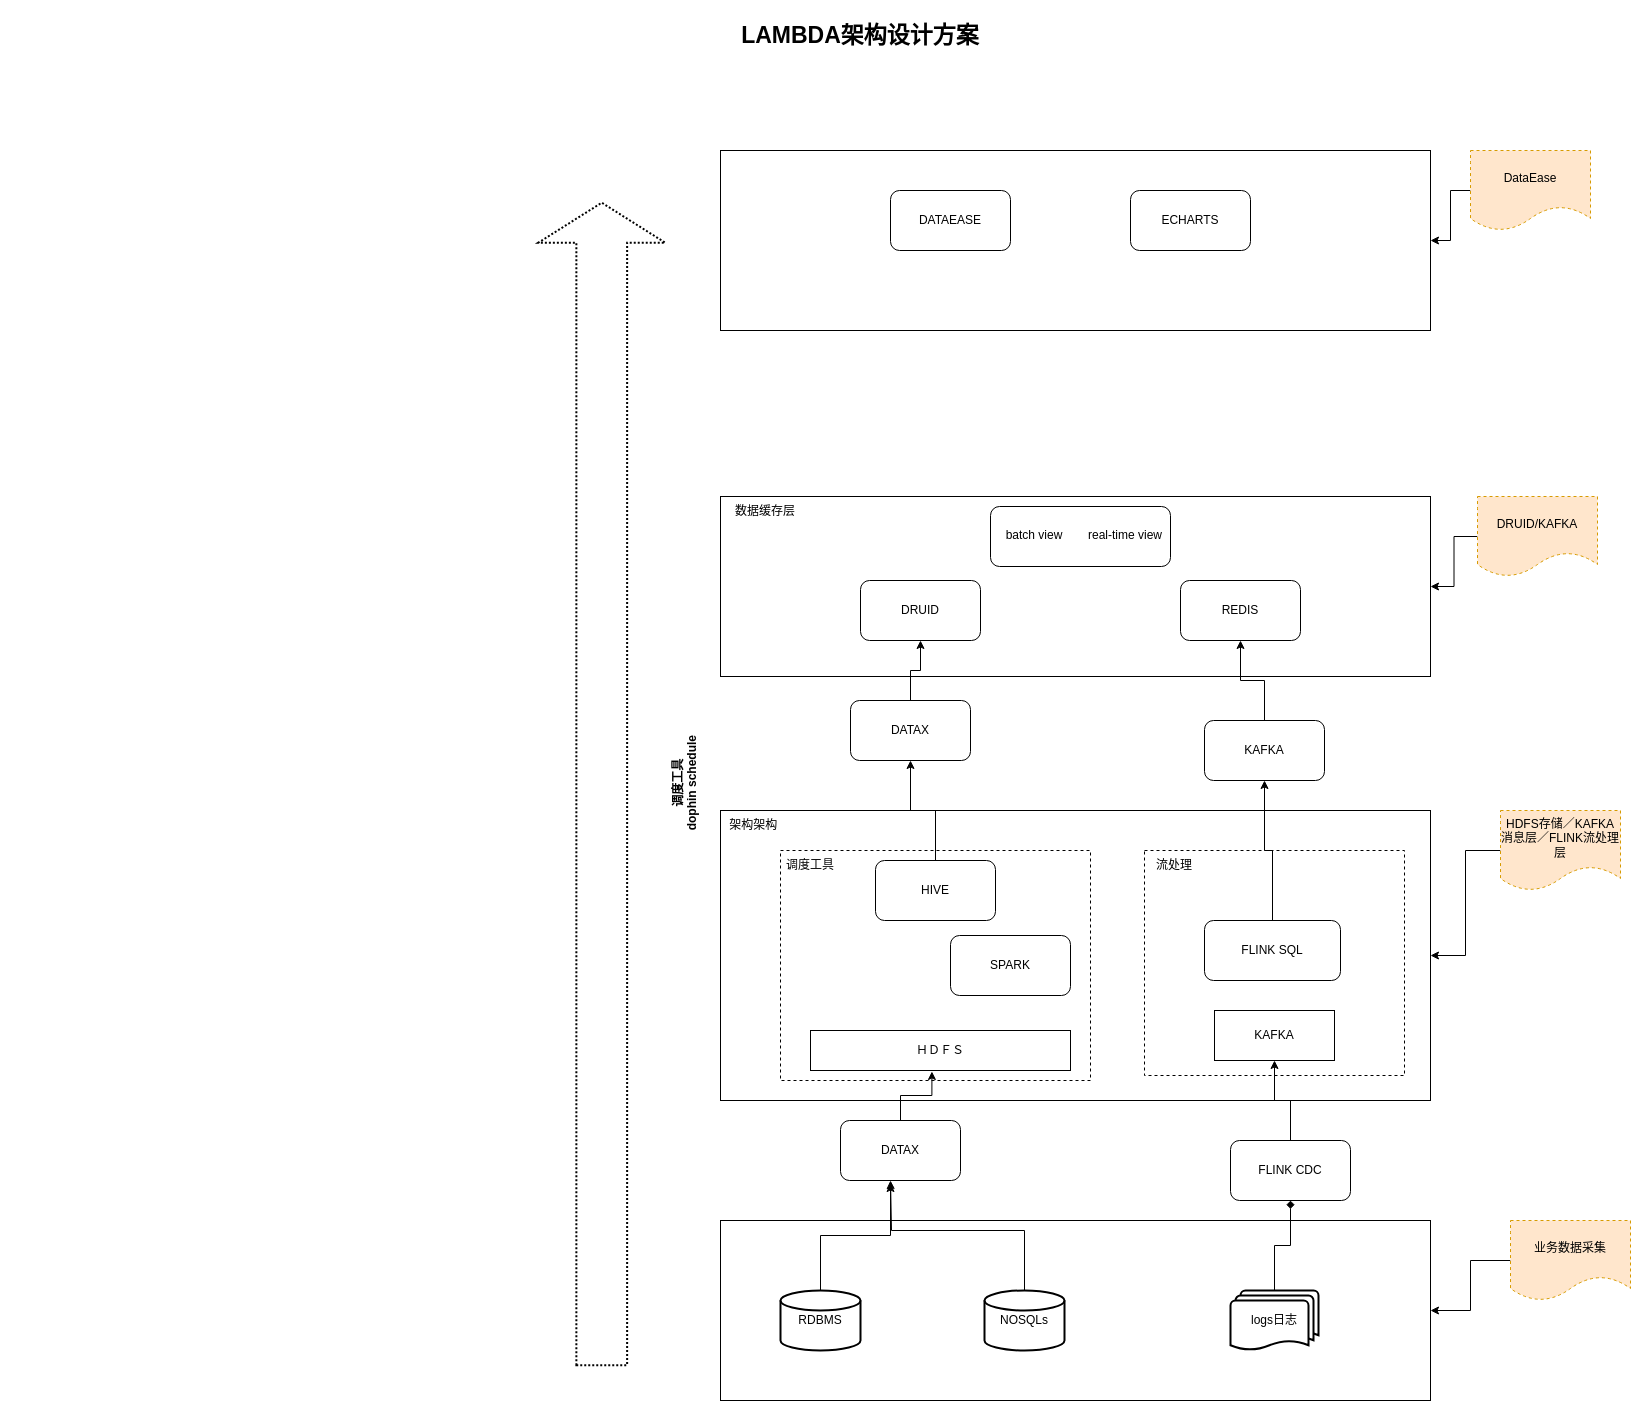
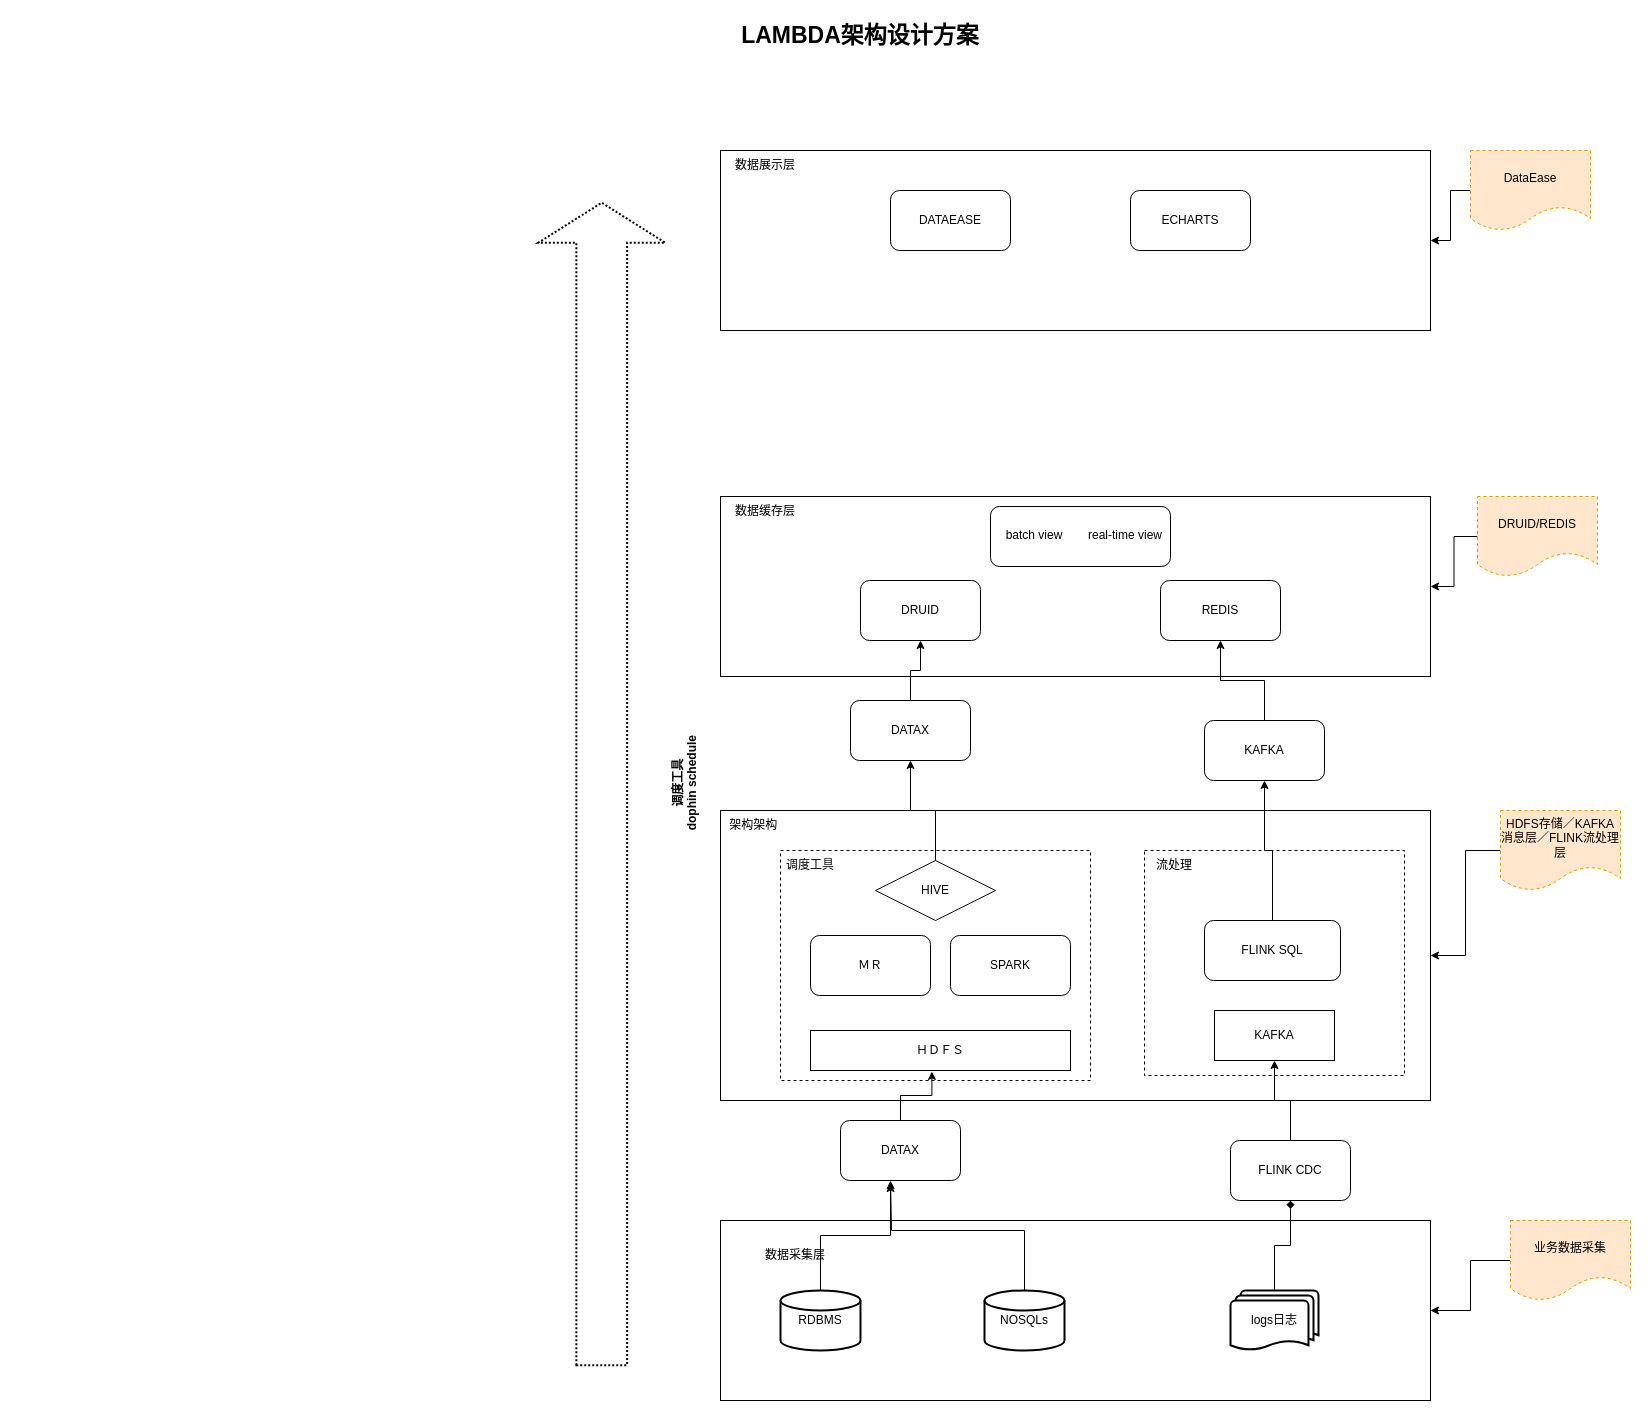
+ <mxCell id="9" value="数据展示层" style="text;html=1;strokeColor=none;fillColor=none;align=center;verticalAlign=middle;whiteSpace=wrap;rounded=0;" vertex="1" parent="1"><mxGeometry x="720" y="150" width="90" height="30" as="geometry" /></mxCell>
- <mxCell id="20" value="DRUID/KAFKA" style="shape=document;whiteSpace=wrap;html=1;boundedLbl=1;fillColor=#ffe6cc;strokeColor=#d79b00;dashed=1;" vertex="1" parent="1"><mxGeometry x="1477" y="496" width="120" height="80" as="geometry" /></mxCell>
+ <mxCell id="20" value="DRUID/REDIS" style="shape=document;whiteSpace=wrap;html=1;boundedLbl=1;fillColor=#ffe6cc;strokeColor=#d79b00;dashed=1;" vertex="1" parent="1"><mxGeometry x="1477" y="496" width="120" height="80" as="geometry" /></mxCell>
- <mxCell id="43" value="REDIS" style="rounded=1;whiteSpace=wrap;html=1;" vertex="1" parent="1"><mxGeometry x="1180" y="580" width="120" height="60" as="geometry" /></mxCell>
+ <mxCell id="43" value="REDIS" style="rounded=1;whiteSpace=wrap;html=1;" vertex="1" parent="1"><mxGeometry x="1160" y="580" width="120" height="60" as="geometry" /></mxCell>
- <mxCell id="41" value="HIVE" style="rounded=1;whiteSpace=wrap;html=1;" vertex="1" parent="1"><mxGeometry x="875" y="860" width="120" height="60" as="geometry" /></mxCell>
+ <mxCell id="41" value="HIVE" style="rhombus;whiteSpace=wrap;html=1;" vertex="1" parent="1"><mxGeometry x="875" y="860" width="120" height="60" as="geometry" /></mxCell>
+ <mxCell id="30" value="ＭＲ" style="rounded=1;whiteSpace=wrap;html=1;" vertex="1" parent="1"><mxGeometry x="810" y="935" width="120" height="60" as="geometry" /></mxCell>
+ <mxCell id="3" value="数据采集层" style="text;html=1;strokeColor=none;fillColor=none;align=center;verticalAlign=middle;whiteSpace=wrap;rounded=0;" vertex="1" parent="1"><mxGeometry x="750" y="1240" width="90" height="30" as="geometry" /></mxCell>
